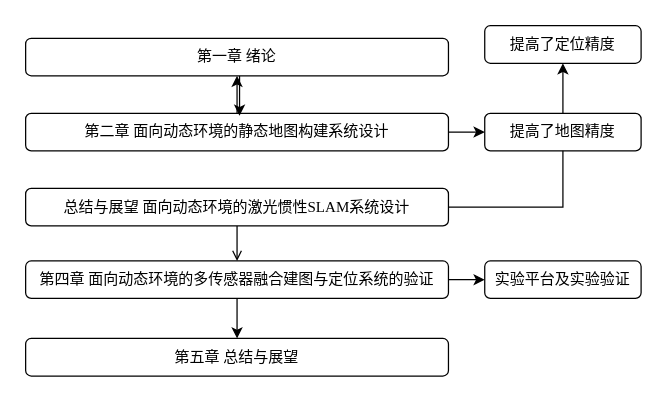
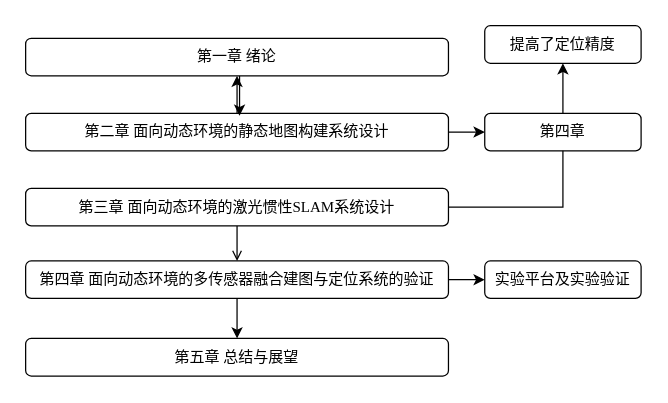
- <mxCell id="14" value="提高了地图精度" style="rounded=1;whiteSpace=wrap;html=1;fontFamily=Tahoma;align=center;fontStyle=0;verticalAlign=middle;" vertex="1" parent="1"><mxGeometry x="387" y="90" width="125" height="30" as="geometry" /></mxCell>
+ <mxCell id="14" value="第四章" style="rounded=1;whiteSpace=wrap;html=1;fontFamily=Tahoma;align=center;fontStyle=0;verticalAlign=middle;" vertex="1" parent="1"><mxGeometry x="387" y="90" width="125" height="30" as="geometry" /></mxCell>
- <mxCell id="7" value="总结与展望 面向动态环境的激光惯性SLAM系统设计" style="rounded=1;whiteSpace=wrap;html=1;fontFamily=Tahoma;align=center;fontStyle=0" vertex="1" parent="1"><mxGeometry x="20" y="150" width="338" height="30" as="geometry" /></mxCell>
+ <mxCell id="7" value="第三章 面向动态环境的激光惯性SLAM系统设计" style="rounded=1;whiteSpace=wrap;html=1;fontFamily=Tahoma;align=center;fontStyle=0" vertex="1" parent="1"><mxGeometry x="20" y="150" width="338" height="30" as="geometry" /></mxCell>
